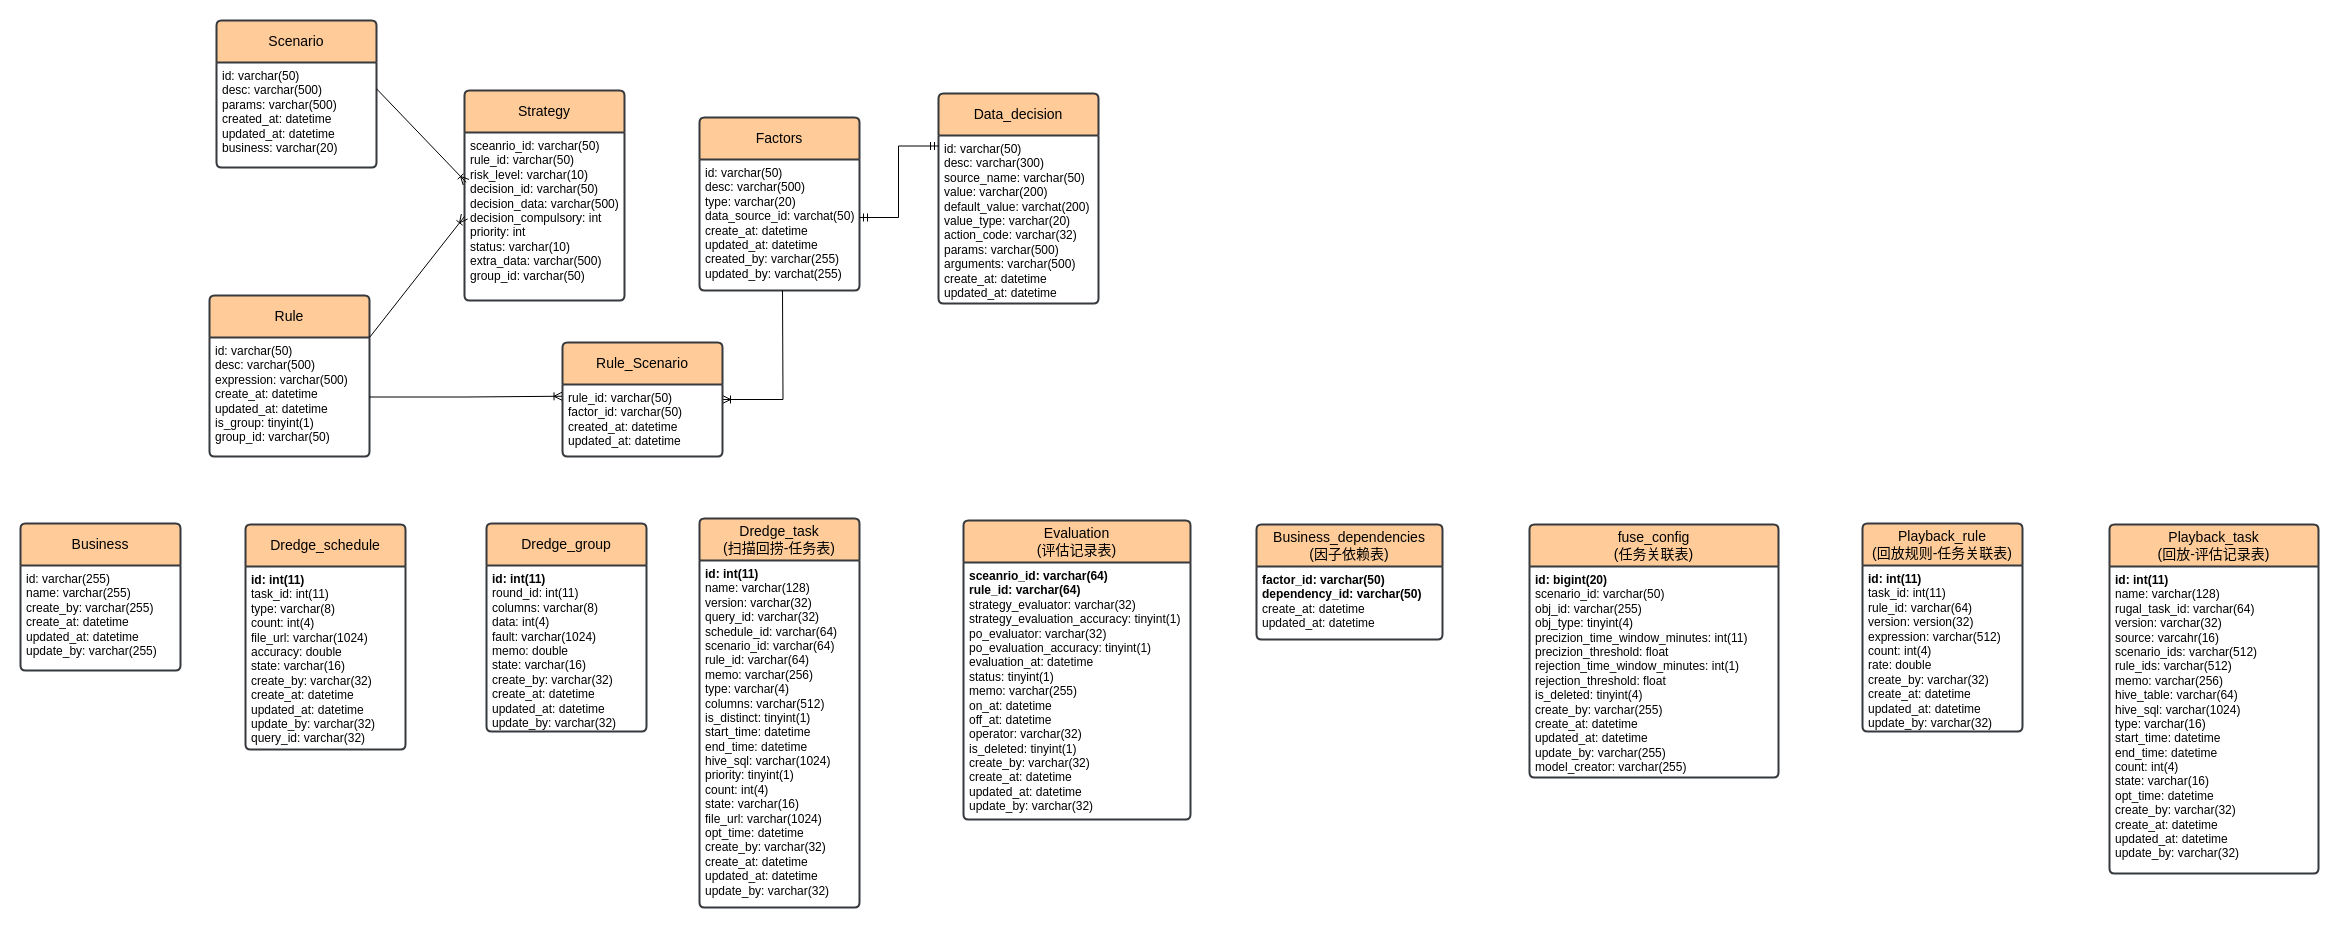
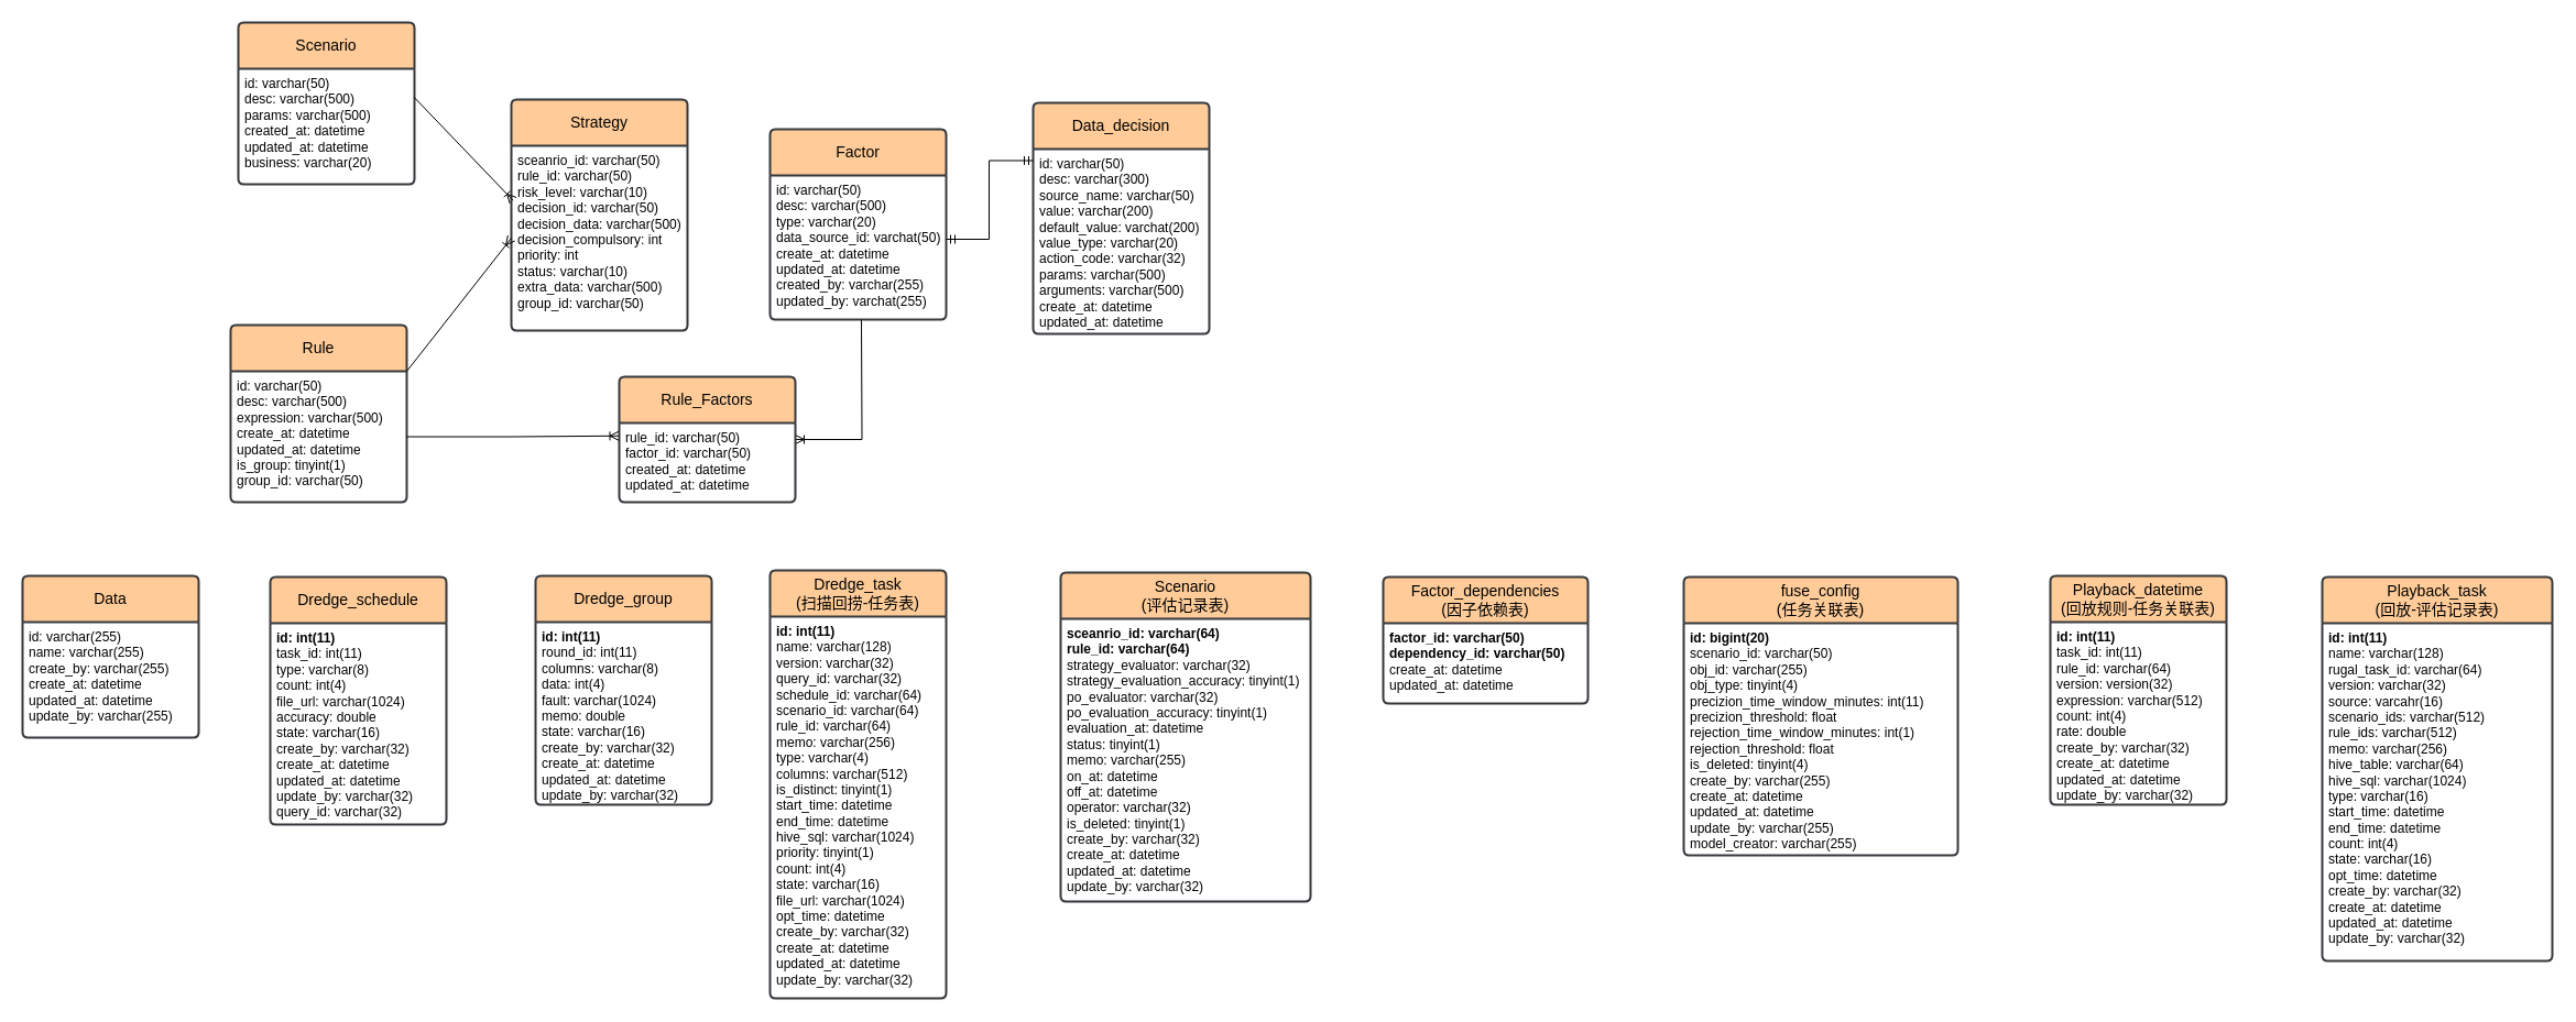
- <mxCell id="8" value="Factors" style="swimlane;childLayout=stackLayout;horizontal=1;startSize=42;horizontalStack=0;rounded=1;fontSize=14;fontStyle=0;strokeWidth=2;resizeParent=0;resizeLast=1;shadow=0;dashed=0;align=center;arcSize=4;whiteSpace=wrap;html=1;fillColor=#ffcc99;strokeColor=#36393d;" parent="1" vertex="1"><mxGeometry x="699" y="117" width="160" height="173" as="geometry"><mxRectangle x="42" y="189" width="64" height="42" as="alternateBounds" /></mxGeometry></mxCell>
+ <mxCell id="8" value="Factor" style="swimlane;childLayout=stackLayout;horizontal=1;startSize=42;horizontalStack=0;rounded=1;fontSize=14;fontStyle=0;strokeWidth=2;resizeParent=0;resizeLast=1;shadow=0;dashed=0;align=center;arcSize=4;whiteSpace=wrap;html=1;fillColor=#ffcc99;strokeColor=#36393d;" parent="1" vertex="1"><mxGeometry x="699" y="117" width="160" height="173" as="geometry"><mxRectangle x="42" y="189" width="64" height="42" as="alternateBounds" /></mxGeometry></mxCell>
- <mxCell id="21" value="Rule_Scenario" style="swimlane;childLayout=stackLayout;horizontal=1;startSize=42;horizontalStack=0;rounded=1;fontSize=14;fontStyle=0;strokeWidth=2;resizeParent=0;resizeLast=1;shadow=0;dashed=0;align=center;arcSize=4;whiteSpace=wrap;html=1;fillColor=#ffcc99;strokeColor=#36393d;" parent="1" vertex="1"><mxGeometry x="562" y="342" width="160" height="114" as="geometry" /></mxCell>
+ <mxCell id="21" value="Rule_Factors" style="swimlane;childLayout=stackLayout;horizontal=1;startSize=42;horizontalStack=0;rounded=1;fontSize=14;fontStyle=0;strokeWidth=2;resizeParent=0;resizeLast=1;shadow=0;dashed=0;align=center;arcSize=4;whiteSpace=wrap;html=1;fillColor=#ffcc99;strokeColor=#36393d;" parent="1" vertex="1"><mxGeometry x="562" y="342" width="160" height="114" as="geometry" /></mxCell>
- <mxCell id="37" value="Evaluation&lt;br&gt;(评估记录表)" style="swimlane;childLayout=stackLayout;horizontal=1;startSize=42;horizontalStack=0;rounded=1;fontSize=14;fontStyle=0;strokeWidth=2;resizeParent=0;resizeLast=1;shadow=0;dashed=0;align=center;arcSize=4;whiteSpace=wrap;html=1;fillColor=#ffcc99;strokeColor=#36393d;" vertex="1" parent="1"><mxGeometry x="963" y="520" width="227" height="299" as="geometry" /></mxCell>
+ <mxCell id="37" value="Scenario&lt;br&gt;(评估记录表)" style="swimlane;childLayout=stackLayout;horizontal=1;startSize=42;horizontalStack=0;rounded=1;fontSize=14;fontStyle=0;strokeWidth=2;resizeParent=0;resizeLast=1;shadow=0;dashed=0;align=center;arcSize=4;whiteSpace=wrap;html=1;fillColor=#ffcc99;strokeColor=#36393d;" vertex="1" parent="1"><mxGeometry x="963" y="520" width="227" height="299" as="geometry" /></mxCell>
- <mxCell id="25" value="Business" style="swimlane;childLayout=stackLayout;horizontal=1;startSize=42;horizontalStack=0;rounded=1;fontSize=14;fontStyle=0;strokeWidth=2;resizeParent=0;resizeLast=1;shadow=0;dashed=0;align=center;arcSize=4;whiteSpace=wrap;html=1;fillColor=#ffcc99;strokeColor=#36393d;" vertex="1" parent="1"><mxGeometry x="20" y="523" width="160" height="147" as="geometry" /></mxCell>
+ <mxCell id="25" value="Data" style="swimlane;childLayout=stackLayout;horizontal=1;startSize=42;horizontalStack=0;rounded=1;fontSize=14;fontStyle=0;strokeWidth=2;resizeParent=0;resizeLast=1;shadow=0;dashed=0;align=center;arcSize=4;whiteSpace=wrap;html=1;fillColor=#ffcc99;strokeColor=#36393d;" vertex="1" parent="1"><mxGeometry x="20" y="523" width="160" height="147" as="geometry" /></mxCell>
- <mxCell id="46" value="Playback_rule&lt;br&gt;(回放规则-任务关联表)" style="swimlane;childLayout=stackLayout;horizontal=1;startSize=42;horizontalStack=0;rounded=1;fontSize=14;fontStyle=0;strokeWidth=2;resizeParent=0;resizeLast=1;shadow=0;dashed=0;align=center;arcSize=4;whiteSpace=wrap;html=1;fillColor=#ffcc99;strokeColor=#36393d;" vertex="1" parent="1"><mxGeometry x="1862" y="523" width="160" height="208" as="geometry" /></mxCell>
+ <mxCell id="46" value="Playback_datetime&lt;br&gt;(回放规则-任务关联表)" style="swimlane;childLayout=stackLayout;horizontal=1;startSize=42;horizontalStack=0;rounded=1;fontSize=14;fontStyle=0;strokeWidth=2;resizeParent=0;resizeLast=1;shadow=0;dashed=0;align=center;arcSize=4;whiteSpace=wrap;html=1;fillColor=#ffcc99;strokeColor=#36393d;" vertex="1" parent="1"><mxGeometry x="1862" y="523" width="160" height="208" as="geometry" /></mxCell>
- <mxCell id="40" value="Business_dependencies&lt;br&gt;(因子依赖表)" style="swimlane;childLayout=stackLayout;horizontal=1;startSize=42;horizontalStack=0;rounded=1;fontSize=14;fontStyle=0;strokeWidth=2;resizeParent=0;resizeLast=1;shadow=0;dashed=0;align=center;arcSize=4;whiteSpace=wrap;html=1;fillColor=#ffcc99;strokeColor=#36393d;" vertex="1" parent="1"><mxGeometry x="1256" y="524" width="186" height="115" as="geometry" /></mxCell>
+ <mxCell id="40" value="Factor_dependencies&lt;br&gt;(因子依赖表)" style="swimlane;childLayout=stackLayout;horizontal=1;startSize=42;horizontalStack=0;rounded=1;fontSize=14;fontStyle=0;strokeWidth=2;resizeParent=0;resizeLast=1;shadow=0;dashed=0;align=center;arcSize=4;whiteSpace=wrap;html=1;fillColor=#ffcc99;strokeColor=#36393d;" vertex="1" parent="1"><mxGeometry x="1256" y="524" width="186" height="115" as="geometry" /></mxCell>
